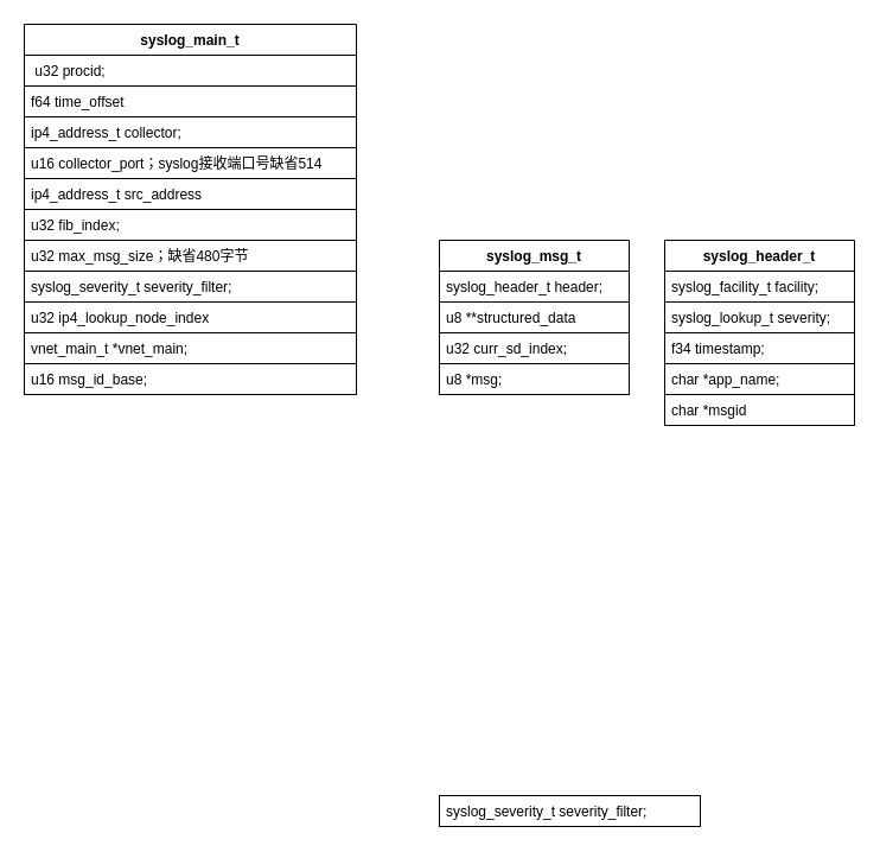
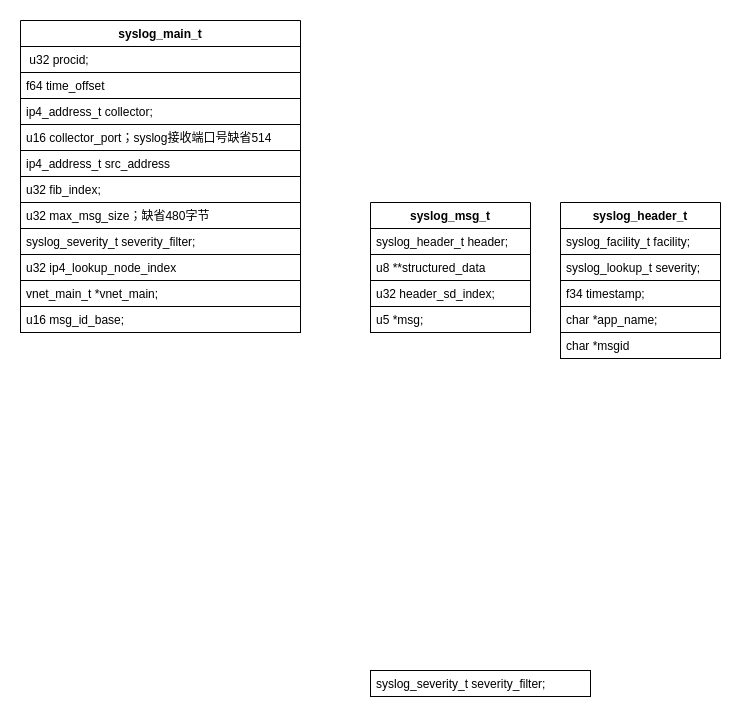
- <mxCell id="18" value="u32 curr_sd_index;" style="text;strokeColor=default;fillColor=none;align=left;verticalAlign=top;spacingLeft=4;spacingRight=4;overflow=hidden;rotatable=0;points=[[0,0.5],[1,0.5]];portConstraint=eastwest;" parent="15" vertex="1"><mxGeometry y="78" width="160" height="26" as="geometry" /></mxCell>
+ <mxCell id="18" value="u32 header_sd_index;" style="text;strokeColor=default;fillColor=none;align=left;verticalAlign=top;spacingLeft=4;spacingRight=4;overflow=hidden;rotatable=0;points=[[0,0.5],[1,0.5]];portConstraint=eastwest;" parent="15" vertex="1"><mxGeometry y="78" width="160" height="26" as="geometry" /></mxCell>
- <mxCell id="19" value="u8 *msg;" style="text;strokeColor=default;fillColor=none;align=left;verticalAlign=top;spacingLeft=4;spacingRight=4;overflow=hidden;rotatable=0;points=[[0,0.5],[1,0.5]];portConstraint=eastwest;" parent="15" vertex="1"><mxGeometry y="104" width="160" height="26" as="geometry" /></mxCell>
+ <mxCell id="19" value="u5 *msg;" style="text;strokeColor=default;fillColor=none;align=left;verticalAlign=top;spacingLeft=4;spacingRight=4;overflow=hidden;rotatable=0;points=[[0,0.5],[1,0.5]];portConstraint=eastwest;" parent="15" vertex="1"><mxGeometry y="104" width="160" height="26" as="geometry" /></mxCell>
